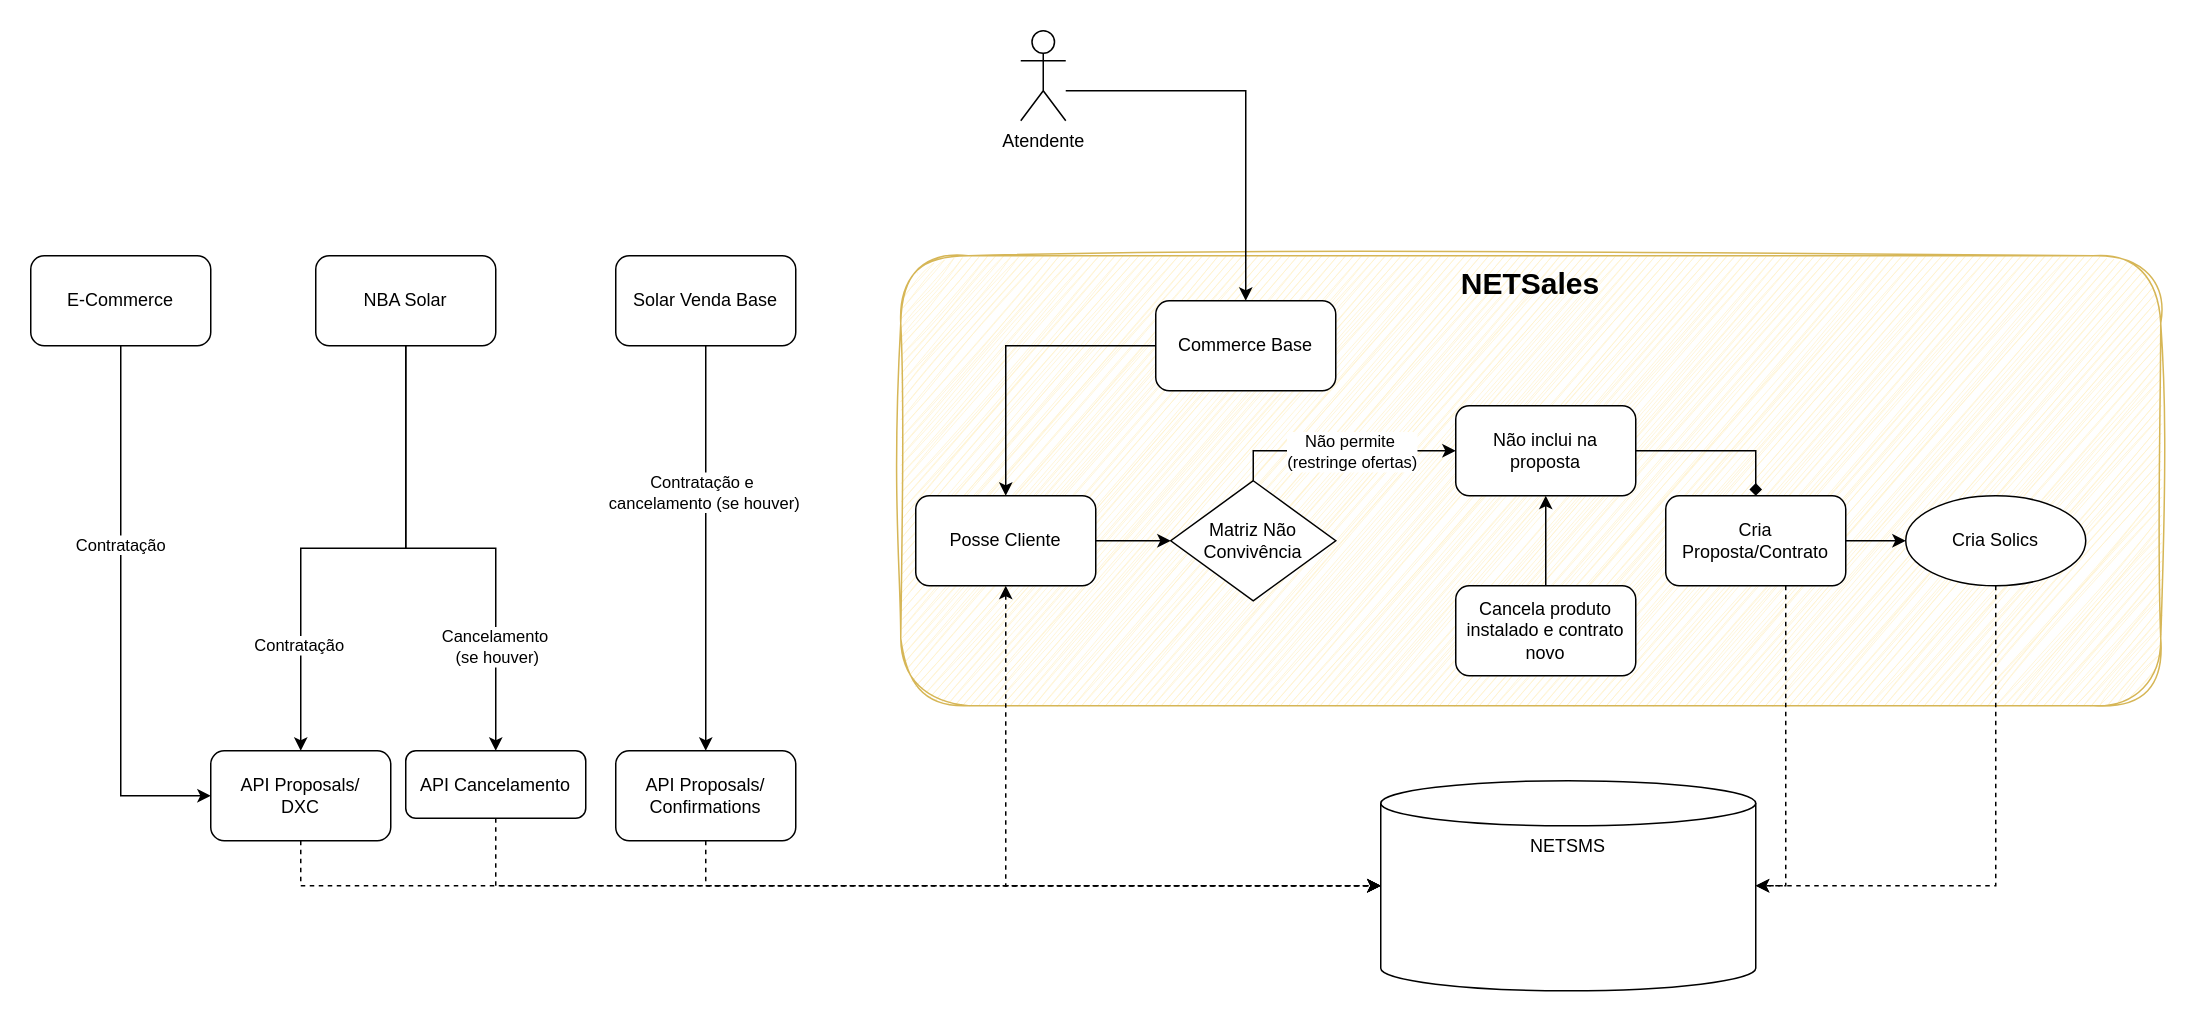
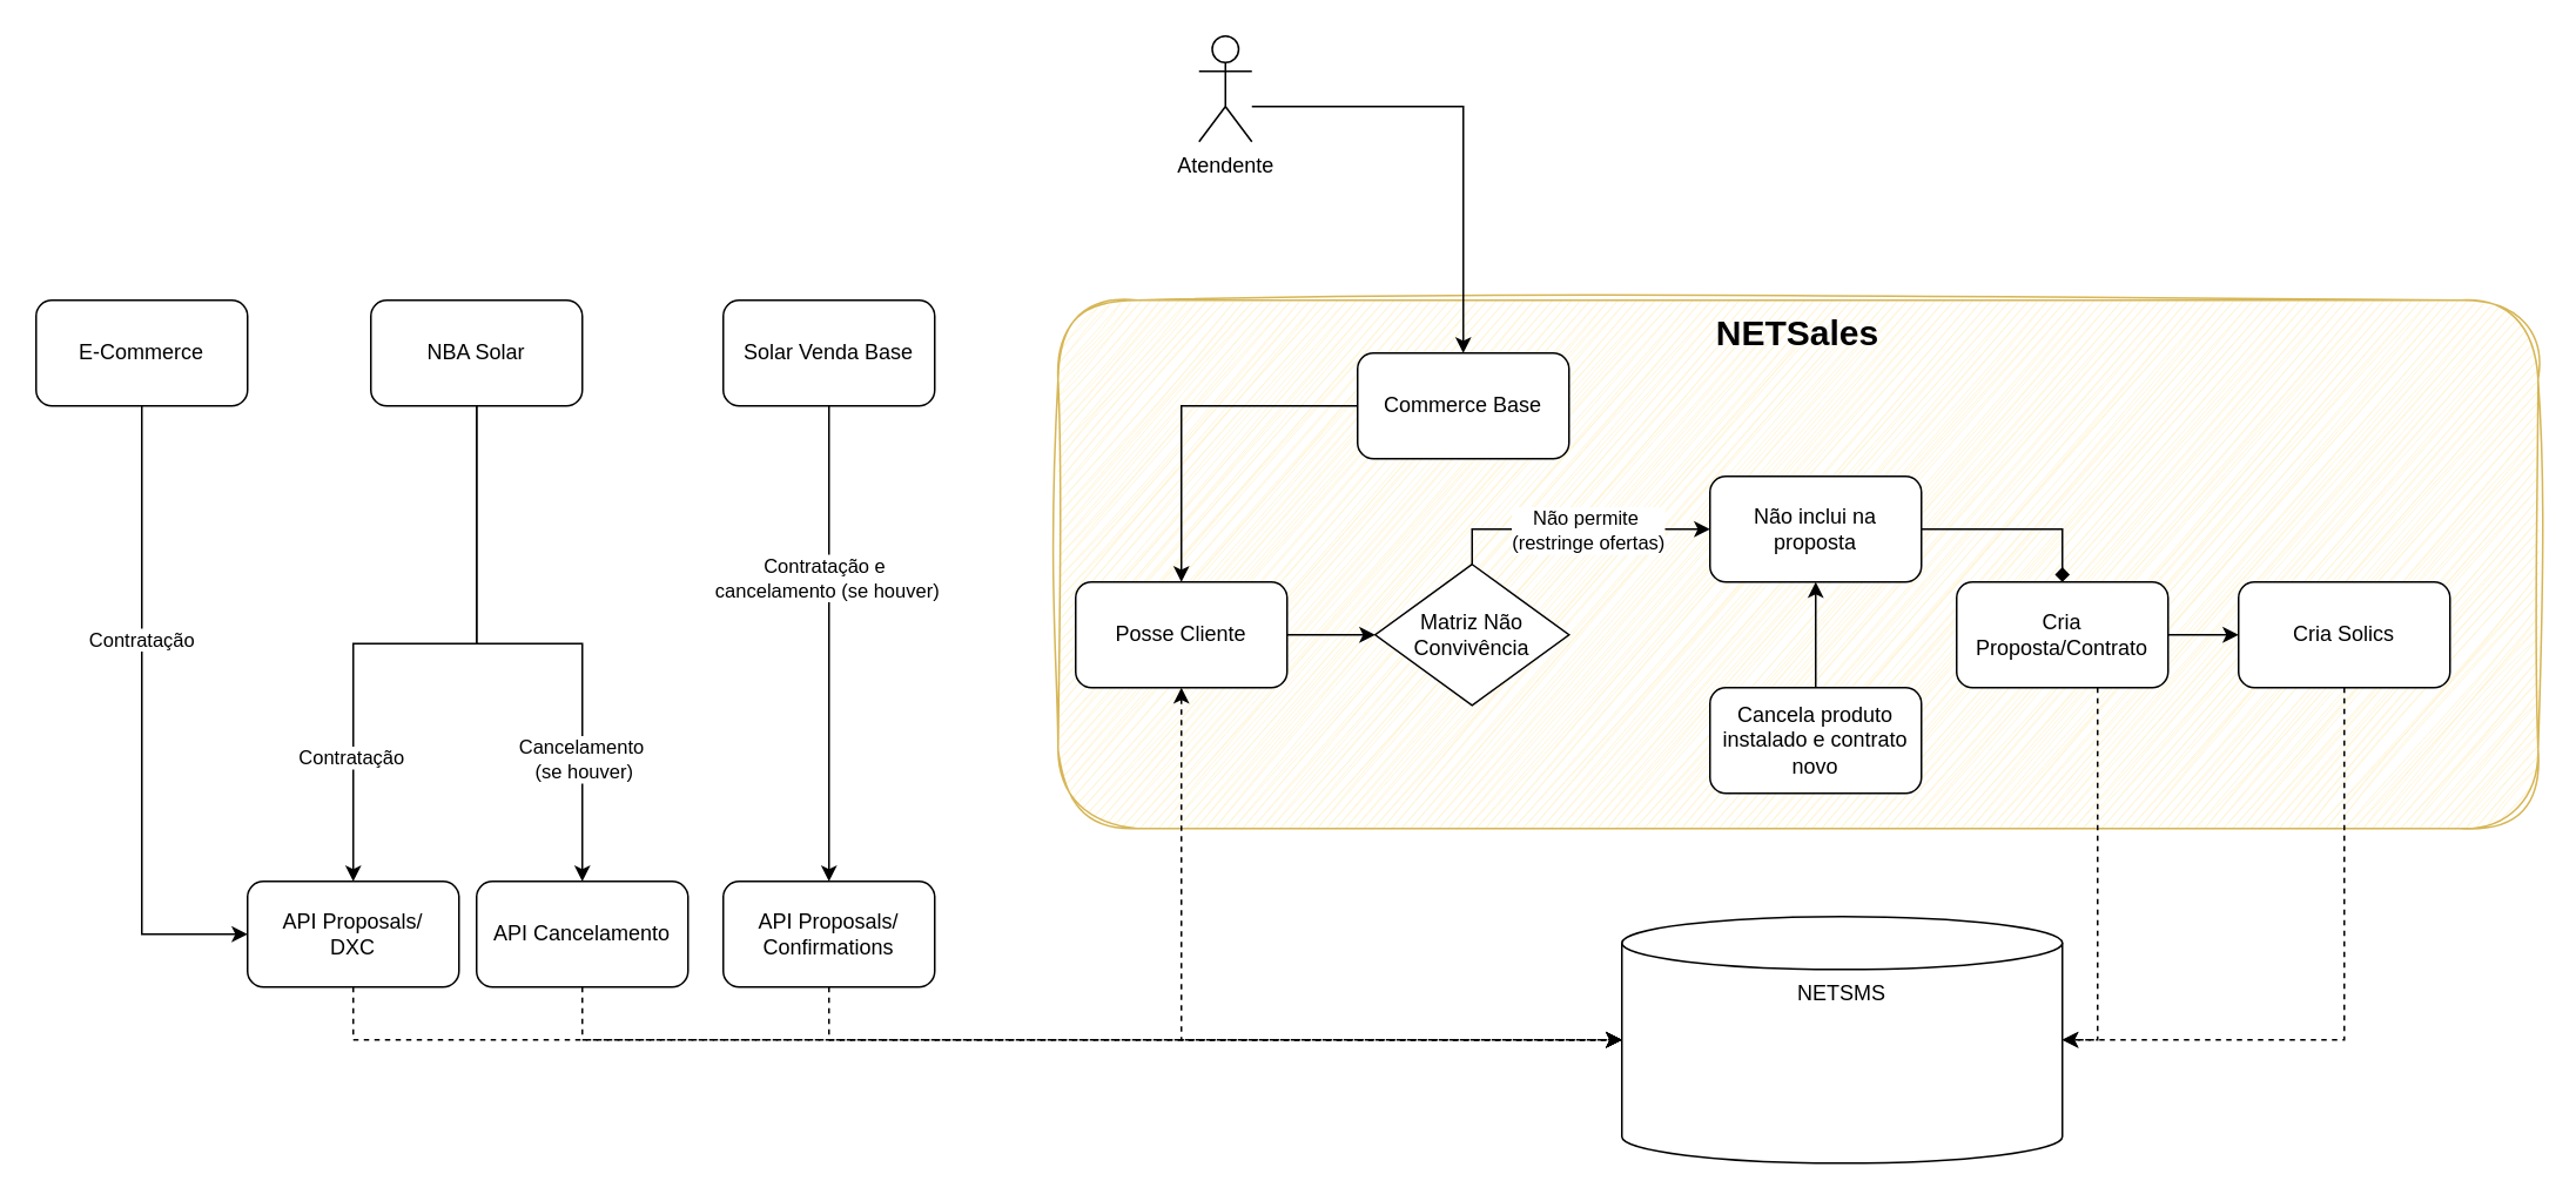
- <mxCell id="16" value="Cria Solics" style="ellipse;whiteSpace=wrap;html=1;" vertex="1" parent="1"><mxGeometry x="1270" y="330" width="120" height="60" as="geometry" /></mxCell>
+ <mxCell id="16" value="Cria Solics" style="rounded=1;whiteSpace=wrap;html=1;" vertex="1" parent="1"><mxGeometry x="1270" y="330" width="120" height="60" as="geometry" /></mxCell>
- <mxCell id="35" value="API Cancelamento" style="rounded=1;whiteSpace=wrap;html=1;" vertex="1" parent="1"><mxGeometry x="270" y="500" width="120" height="45" as="geometry" /></mxCell>
+ <mxCell id="35" value="API Cancelamento" style="rounded=1;whiteSpace=wrap;html=1;" vertex="1" parent="1"><mxGeometry x="270" y="500" width="120" height="60" as="geometry" /></mxCell>
